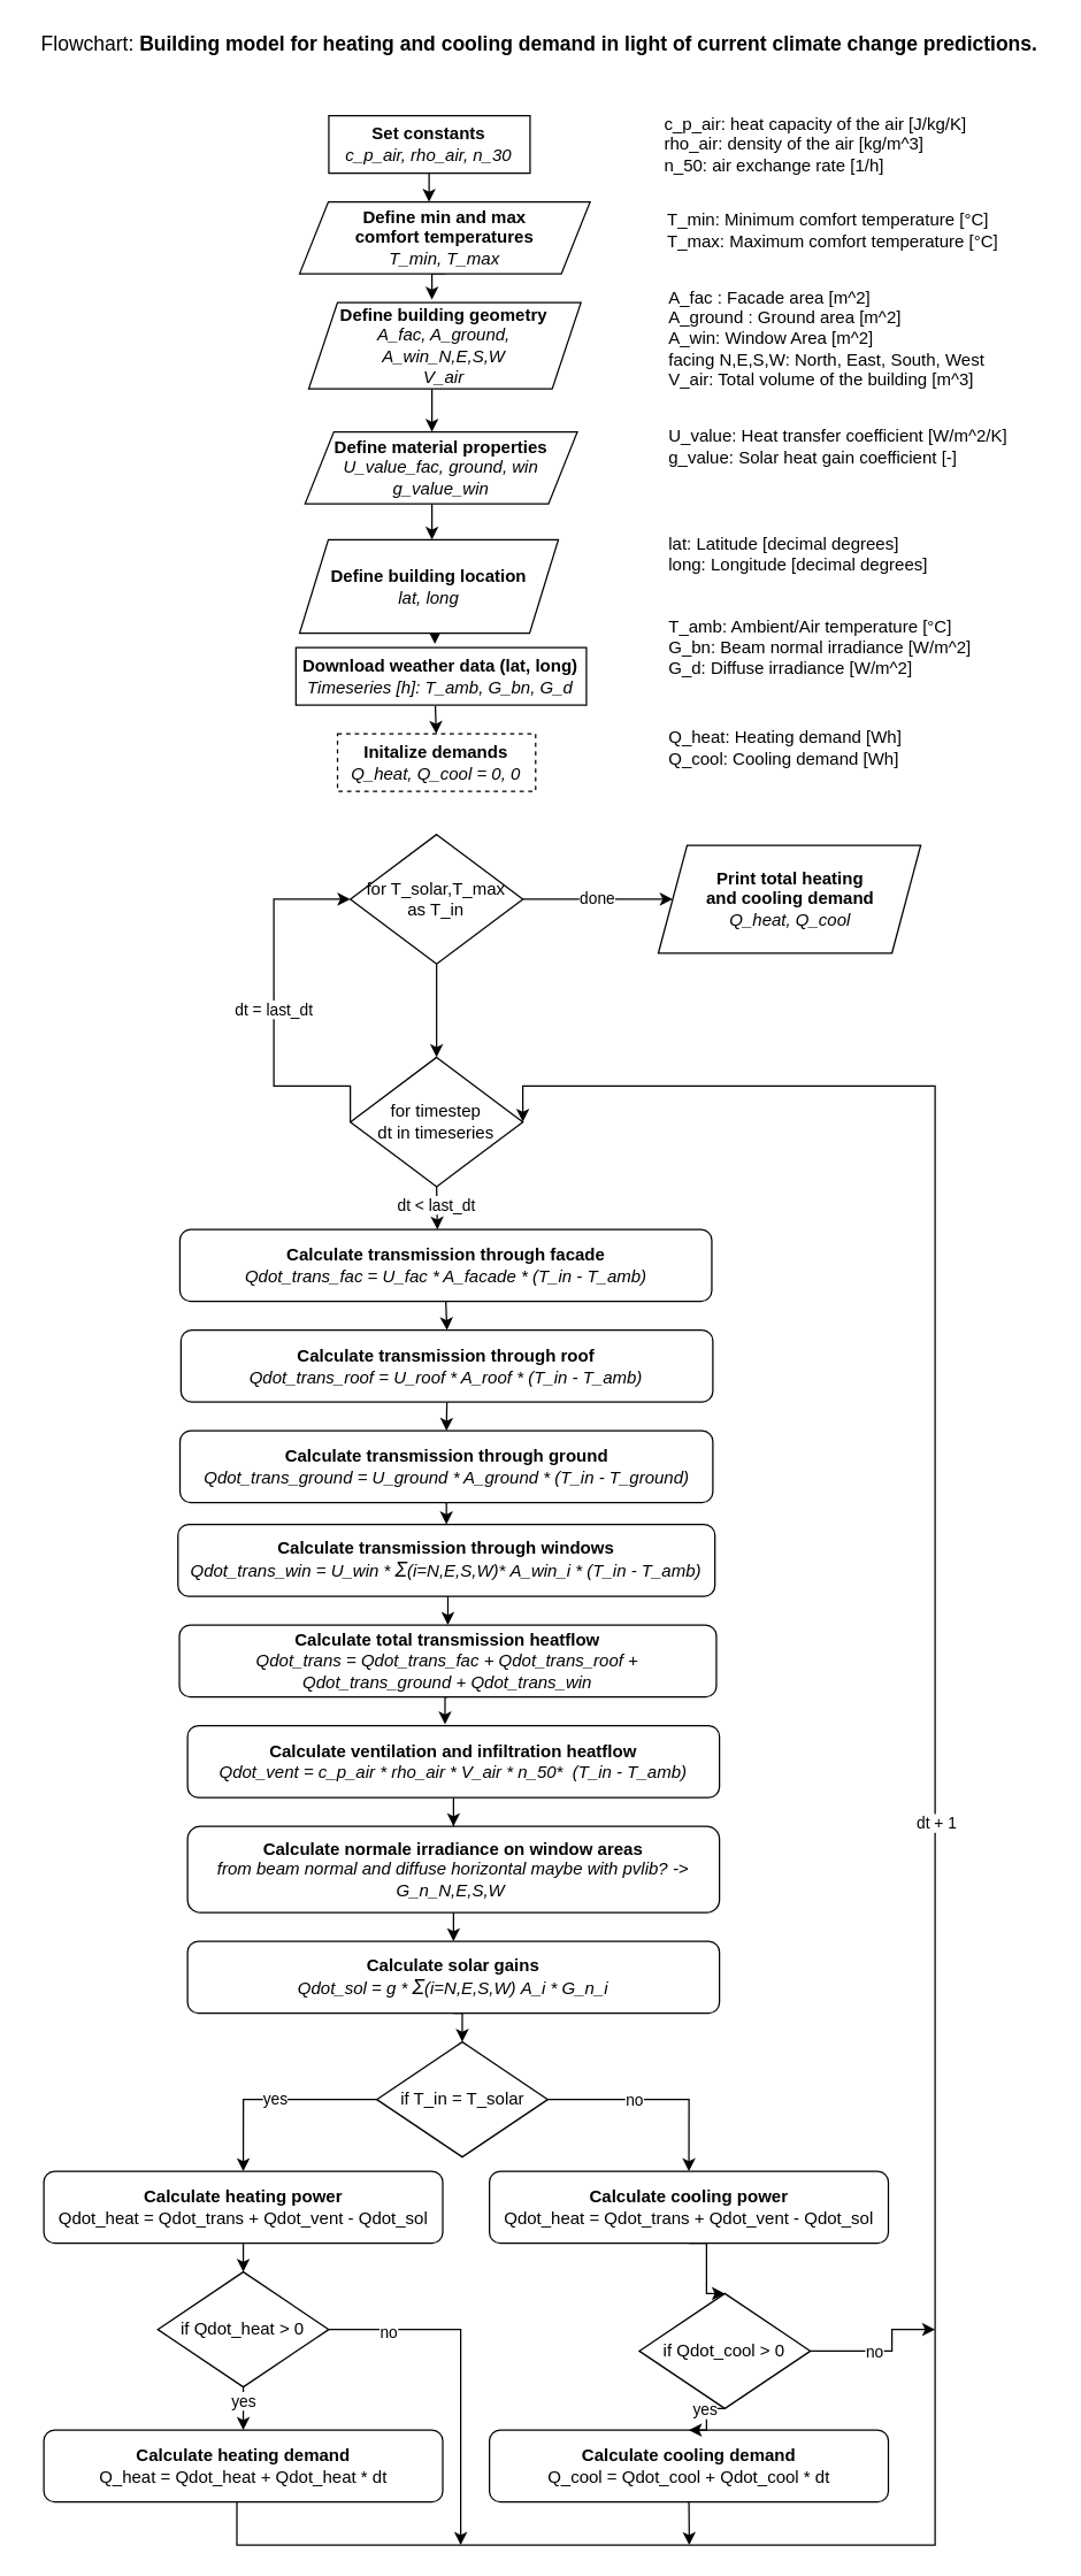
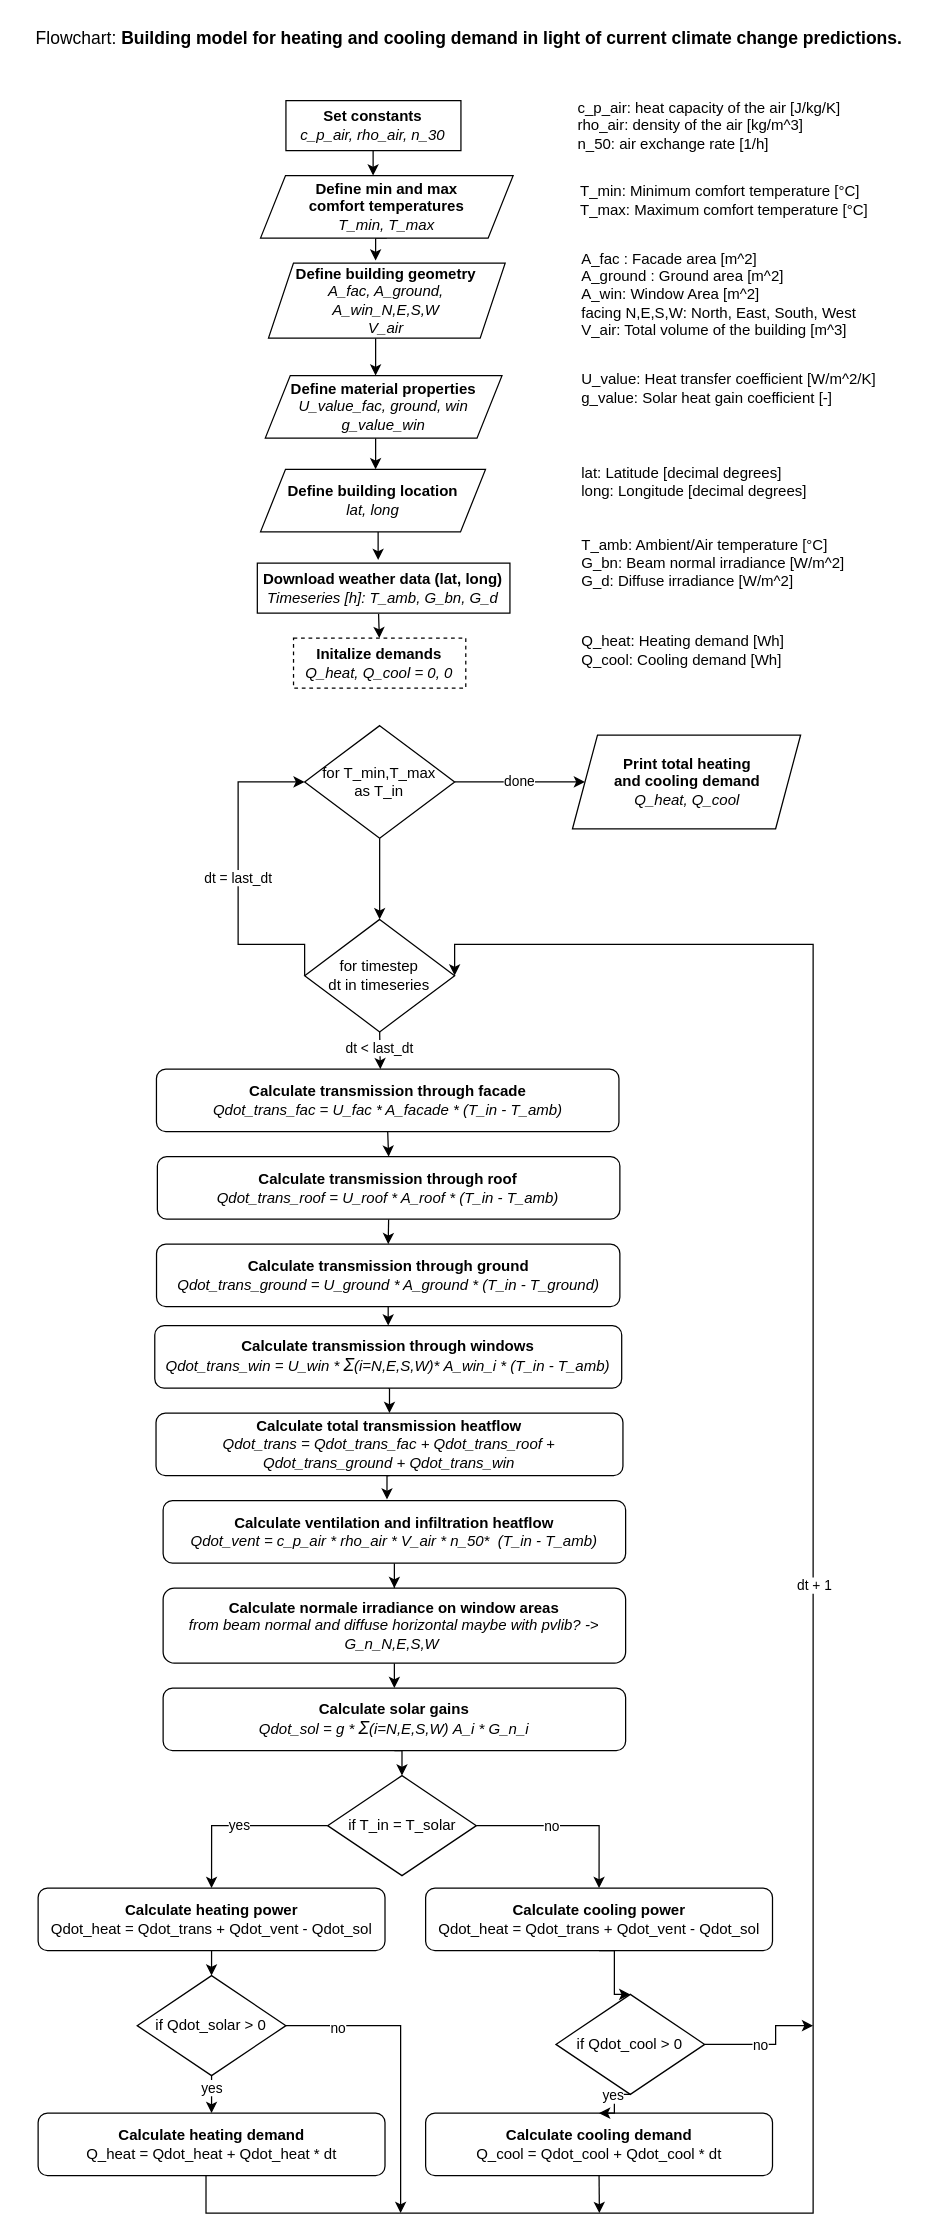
- <mxCell id="5" value="&lt;b&gt;Define building location&lt;br&gt;&lt;/b&gt;&lt;i&gt;lat, long&lt;/i&gt;" style="shape=parallelogram;perimeter=parallelogramPerimeter;whiteSpace=wrap;html=1;fixedSize=1;" vertex="1" parent="1"><mxGeometry x="207.91" y="375" width="180" height="65" as="geometry" /></mxCell>
+ <mxCell id="5" value="&lt;b&gt;Define building location&lt;br&gt;&lt;/b&gt;&lt;i&gt;lat, long&lt;/i&gt;" style="shape=parallelogram;perimeter=parallelogramPerimeter;whiteSpace=wrap;html=1;fixedSize=1;" vertex="1" parent="1"><mxGeometry x="207.91" y="375" width="180" height="50" as="geometry" /></mxCell>
- <mxCell id="30" value="for T_solar,T_max&lt;br&gt;as T_in" style="rhombus;whiteSpace=wrap;html=1;" vertex="1" parent="1"><mxGeometry x="243.23" y="580" width="120" height="90" as="geometry" /></mxCell>
+ <mxCell id="30" value="for T_min,T_max&lt;br&gt;as T_in" style="rhombus;whiteSpace=wrap;html=1;" vertex="1" parent="1"><mxGeometry x="243.23" y="580" width="120" height="90" as="geometry" /></mxCell>
- <mxCell id="54" value="if Qdot_heat &amp;gt; 0" style="rhombus;whiteSpace=wrap;html=1;" vertex="1" parent="1"><mxGeometry x="109.25" y="1580" width="119" height="80" as="geometry" /></mxCell>
+ <mxCell id="54" value="if Qdot_solar &amp;gt; 0" style="rhombus;whiteSpace=wrap;html=1;" vertex="1" parent="1"><mxGeometry x="109.25" y="1580" width="119" height="80" as="geometry" /></mxCell>
